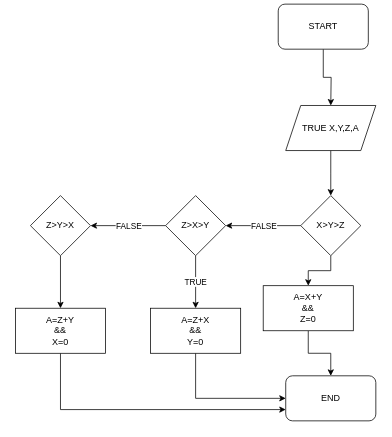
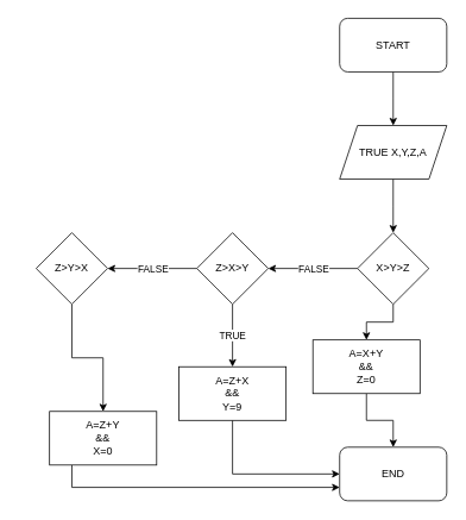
- <mxCell id="3" value="START" style="rounded=1;whiteSpace=wrap;html=1;" vertex="1" parent="1"><mxGeometry x="370" y="5" width="120" height="60" as="geometry" /></mxCell>
+ <mxCell id="3" value="START" style="rounded=1;whiteSpace=wrap;html=1;" vertex="1" parent="1"><mxGeometry x="380" width="120" height="60" as="geometry" y="20" /></mxCell>
- <mxCell id="20" value="A=Z+Y&lt;br&gt;&amp;amp;&amp;amp;&lt;br&gt;X=0" style="rounded=0;whiteSpace=wrap;html=1;" vertex="1" parent="1"><mxGeometry x="20" y="410" width="120" height="60" as="geometry" /></mxCell>
+ <mxCell id="20" value="A=Z+Y&lt;br&gt;&amp;amp;&amp;amp;&lt;br&gt;X=0" style="rounded=0;whiteSpace=wrap;html=1;" vertex="1" parent="1"><mxGeometry x="55" y="460" width="120" height="60" as="geometry" /></mxCell>
- <mxCell id="16" value="A=Z+X&lt;br&gt;&amp;amp;&amp;amp;&lt;br&gt;Y=0" style="rounded=0;whiteSpace=wrap;html=1;" vertex="1" parent="1"><mxGeometry x="200" y="410" width="120" height="60" as="geometry" /></mxCell>
+ <mxCell id="16" value="A=Z+X&lt;br&gt;&amp;amp;&amp;amp;&lt;br&gt;Y=9" style="rounded=0;whiteSpace=wrap;html=1;" vertex="1" parent="1"><mxGeometry x="200" y="410" width="120" height="60" as="geometry" /></mxCell>
